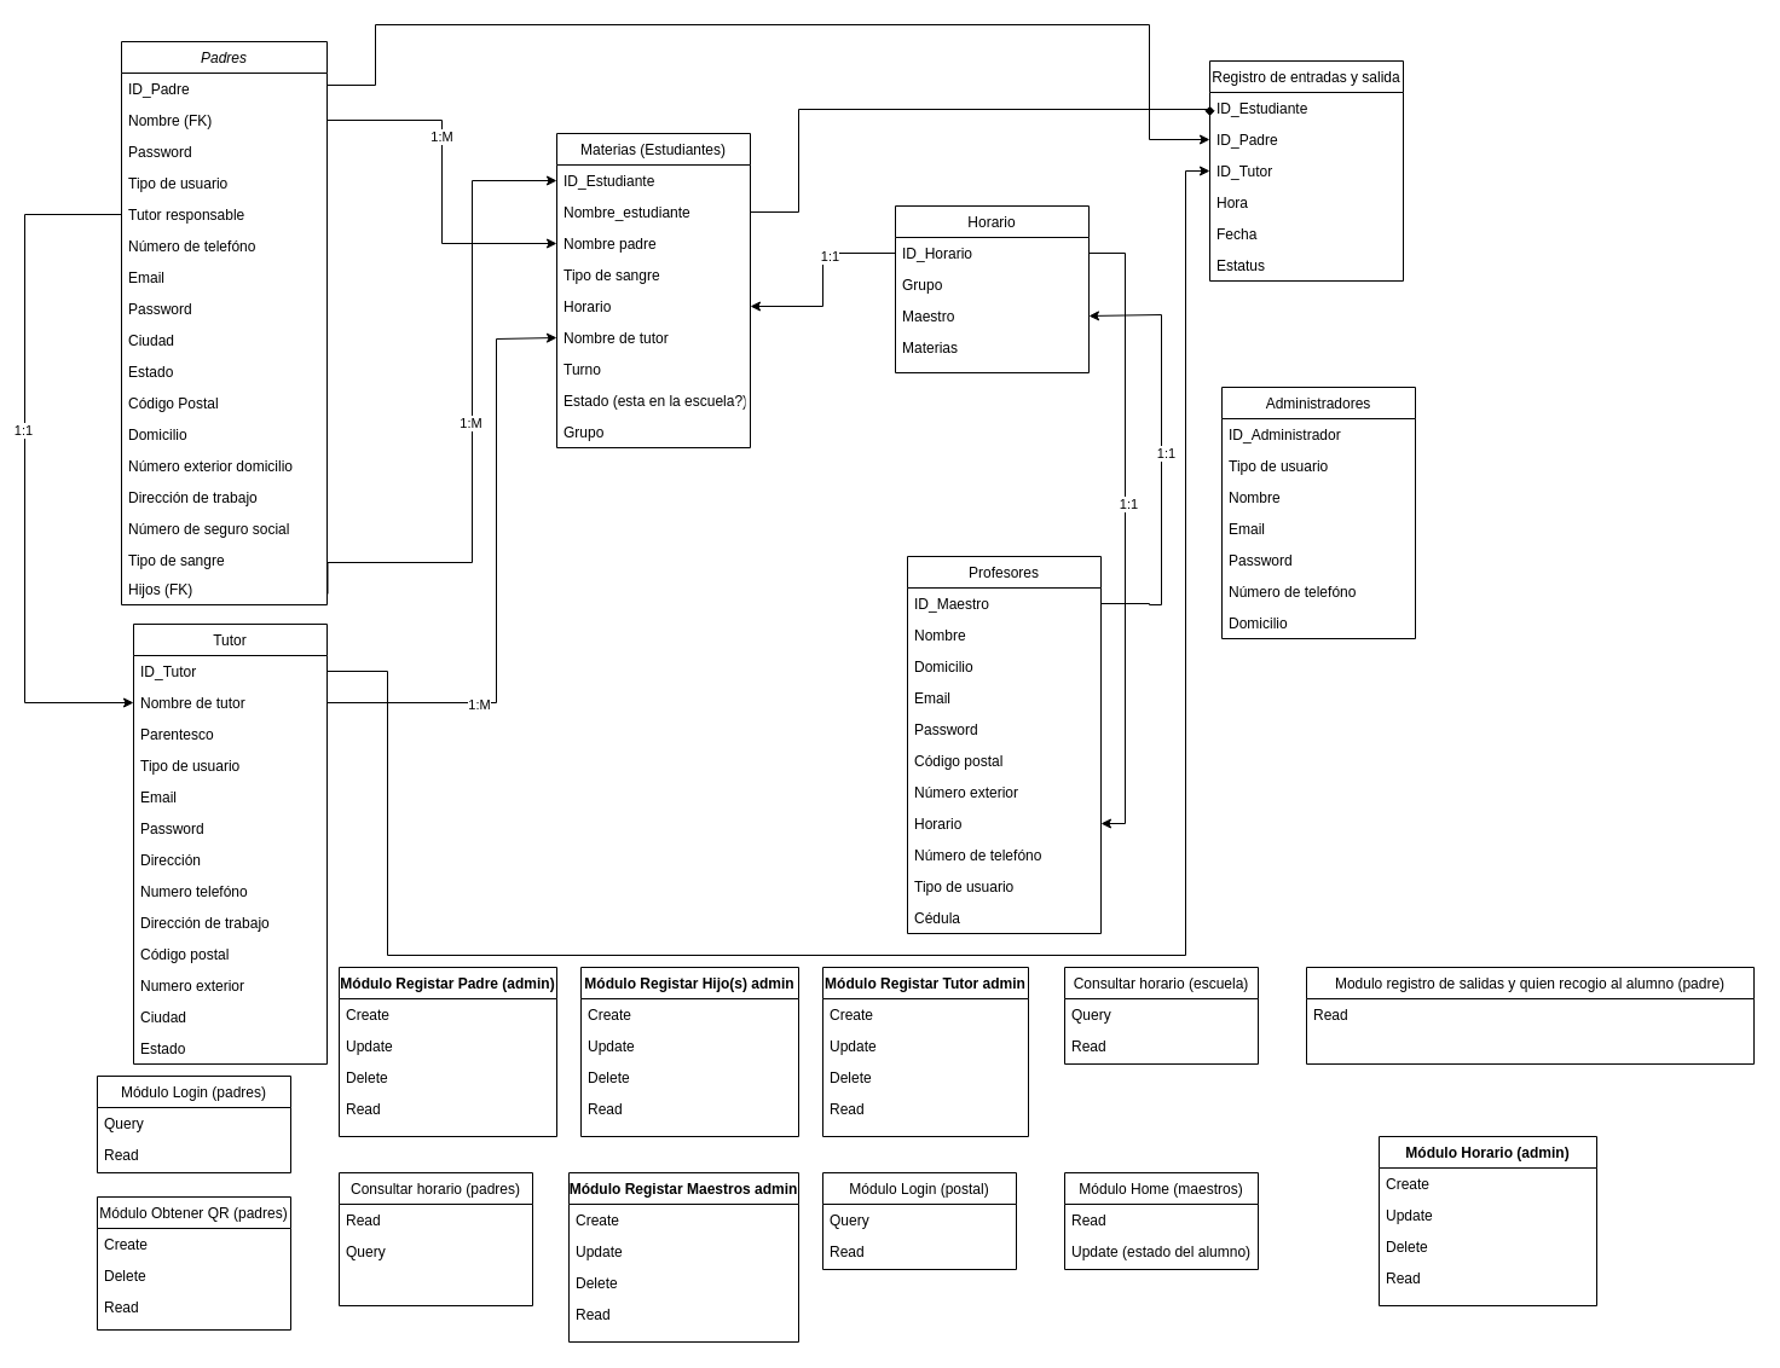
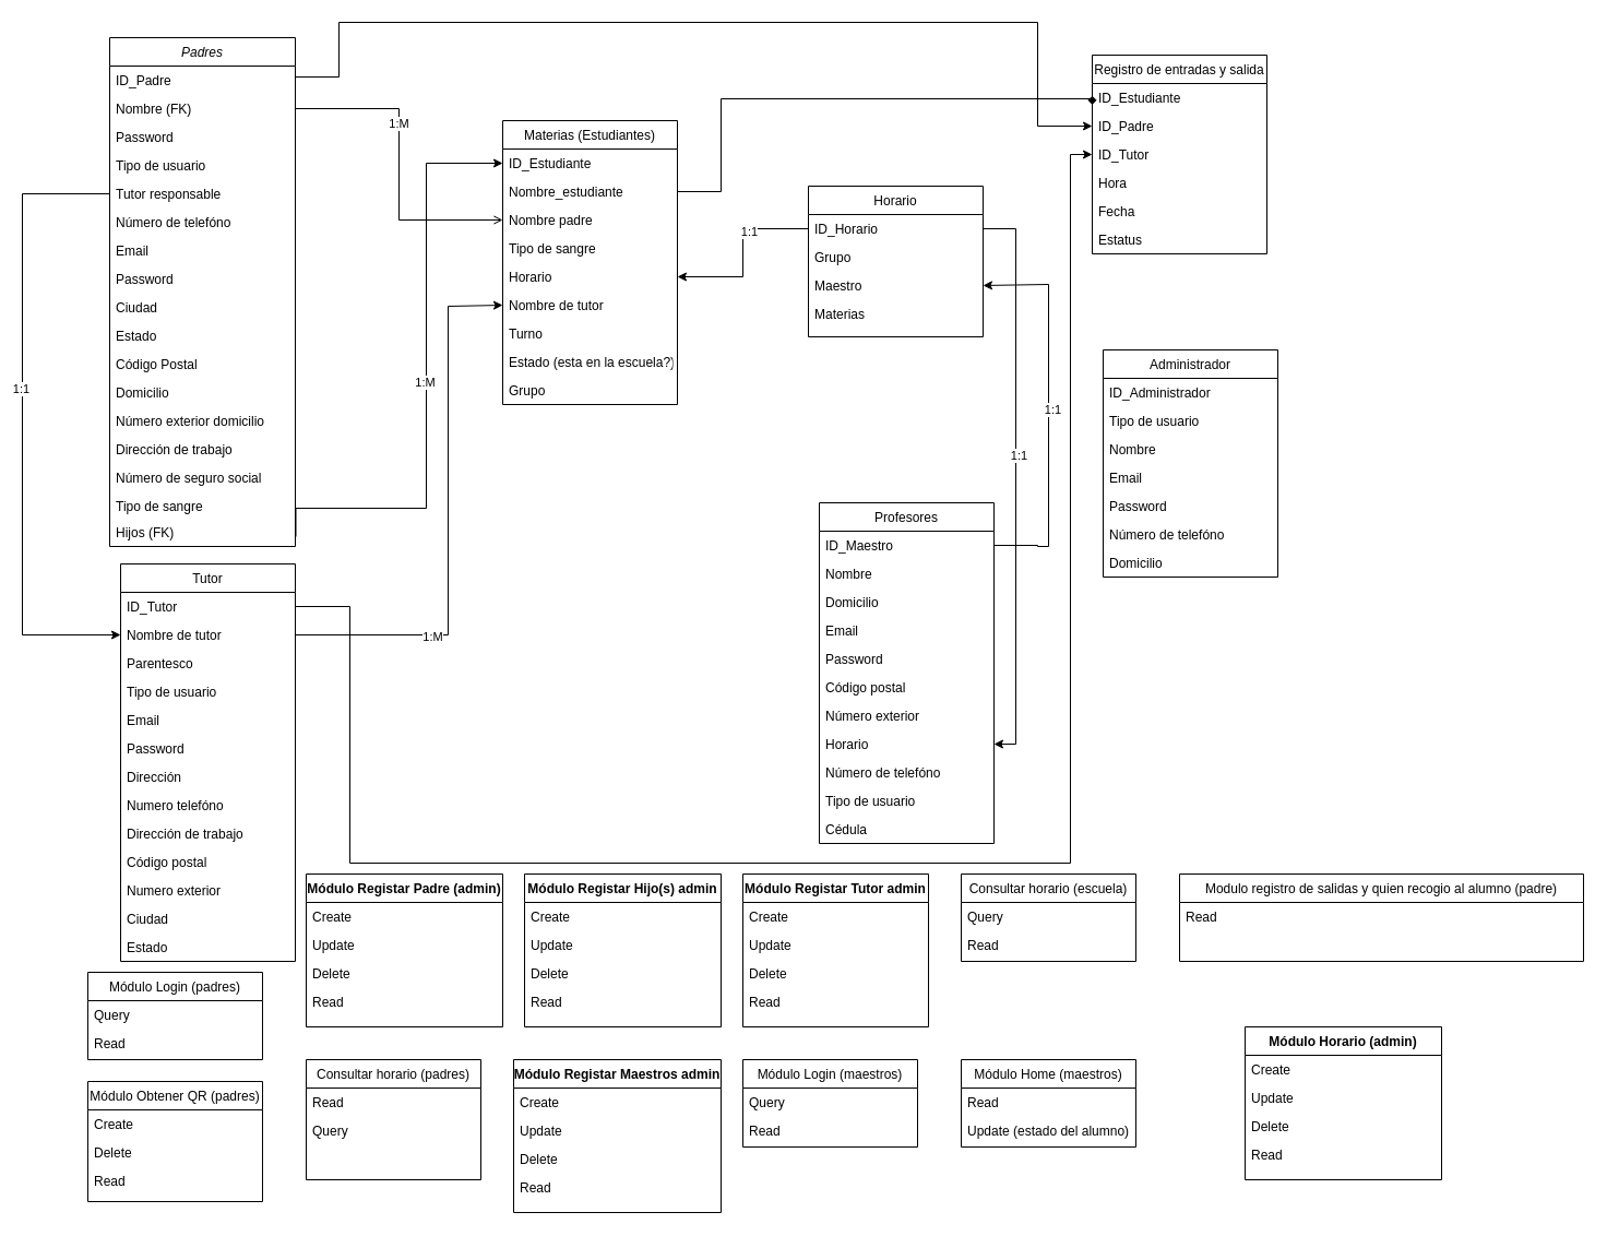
- <mxCell id="127" style="edgeStyle=orthogonalEdgeStyle;rounded=0;orthogonalLoop=1;jettySize=auto;html=1;exitX=1;exitY=0.5;exitDx=0;exitDy=0;entryX=0;entryY=0.5;entryDx=0;entryDy=0;" edge="1" parent="1" source="4" target="49"><mxGeometry relative="1" as="geometry" /></mxCell>
+ <mxCell id="127" style="edgeStyle=orthogonalEdgeStyle;rounded=0;orthogonalLoop=1;jettySize=auto;html=1;exitX=1;exitY=0.5;exitDx=0;exitDy=0;entryX=0;entryY=0.5;entryDx=0;entryDy=0;endArrow=open;" edge="1" parent="1" source="4" target="49"><mxGeometry relative="1" as="geometry" /></mxCell>
- <mxCell id="119" value="Administradores" style="swimlane;fontStyle=0;align=center;verticalAlign=top;childLayout=stackLayout;horizontal=1;startSize=26;horizontalStack=0;resizeParent=1;resizeLast=0;collapsible=1;marginBottom=0;rounded=0;shadow=0;strokeWidth=1;" parent="1" vertex="1"><mxGeometry x="1010" y="320" width="160" height="208" as="geometry"><mxRectangle x="130" y="380" width="160" height="26" as="alternateBounds" /></mxGeometry></mxCell>
+ <mxCell id="119" value="Administrador" style="swimlane;fontStyle=0;align=center;verticalAlign=top;childLayout=stackLayout;horizontal=1;startSize=26;horizontalStack=0;resizeParent=1;resizeLast=0;collapsible=1;marginBottom=0;rounded=0;shadow=0;strokeWidth=1;" parent="1" vertex="1"><mxGeometry x="1010" y="320" width="160" height="208" as="geometry"><mxRectangle x="130" y="380" width="160" height="26" as="alternateBounds" /></mxGeometry></mxCell>
- <mxCell id="92" value="Módulo Login (postal)" style="swimlane;fontStyle=0;align=center;verticalAlign=top;childLayout=stackLayout;horizontal=1;startSize=26;horizontalStack=0;resizeParent=1;resizeLast=0;collapsible=1;marginBottom=0;rounded=0;shadow=0;strokeWidth=1;" parent="1" vertex="1"><mxGeometry x="680" y="970" width="160" height="80" as="geometry"><mxRectangle x="130" y="380" width="160" height="26" as="alternateBounds" /></mxGeometry></mxCell>
+ <mxCell id="92" value="Módulo Login (maestros)" style="swimlane;fontStyle=0;align=center;verticalAlign=top;childLayout=stackLayout;horizontal=1;startSize=26;horizontalStack=0;resizeParent=1;resizeLast=0;collapsible=1;marginBottom=0;rounded=0;shadow=0;strokeWidth=1;" parent="1" vertex="1"><mxGeometry x="680" y="970" width="160" height="80" as="geometry"><mxRectangle x="130" y="380" width="160" height="26" as="alternateBounds" /></mxGeometry></mxCell>
